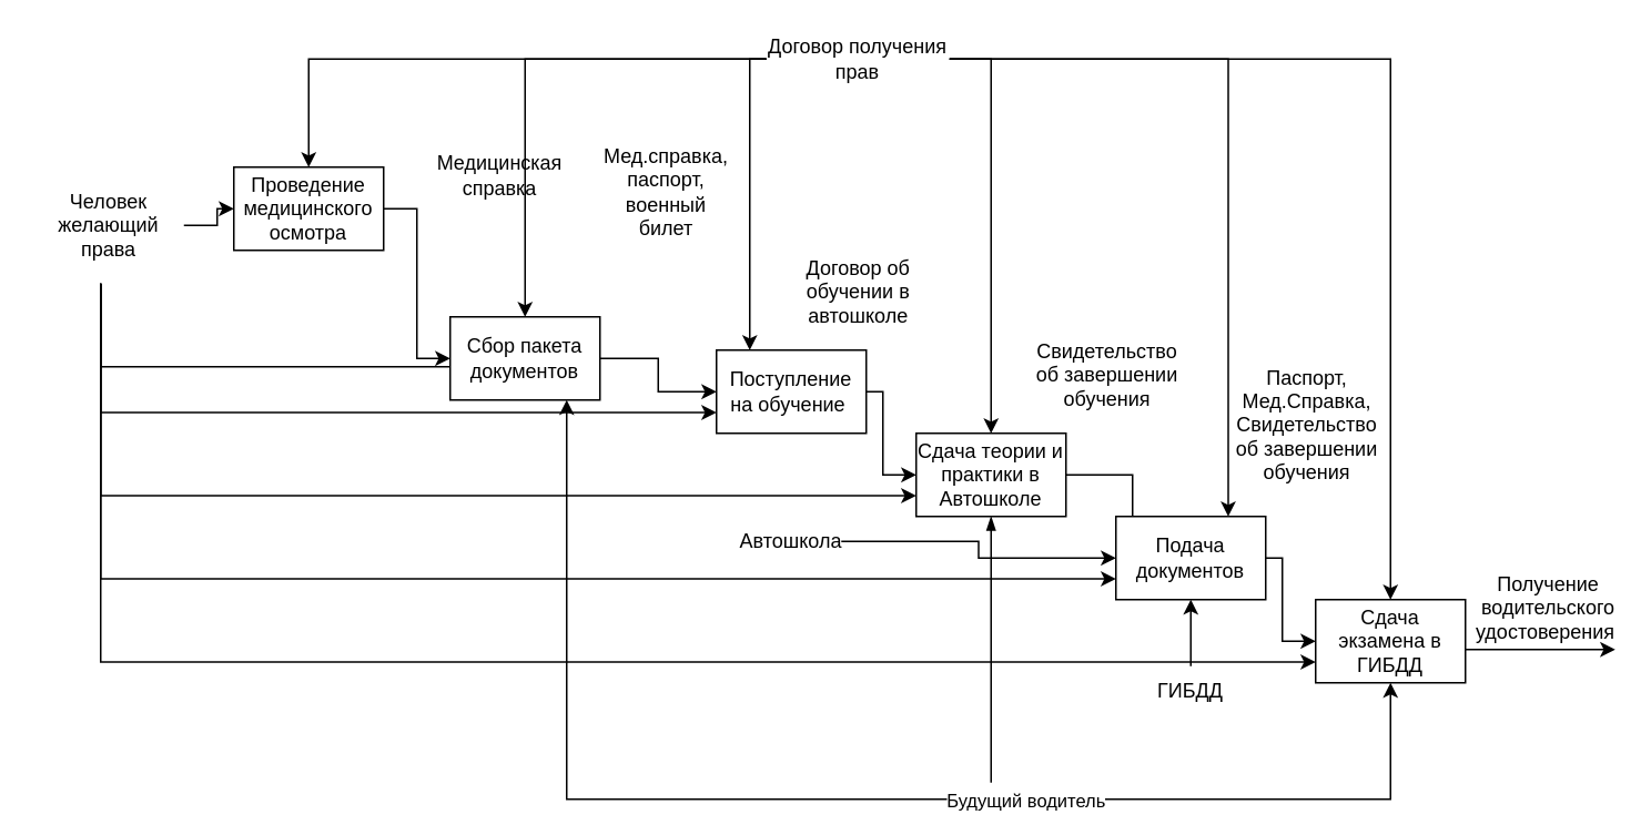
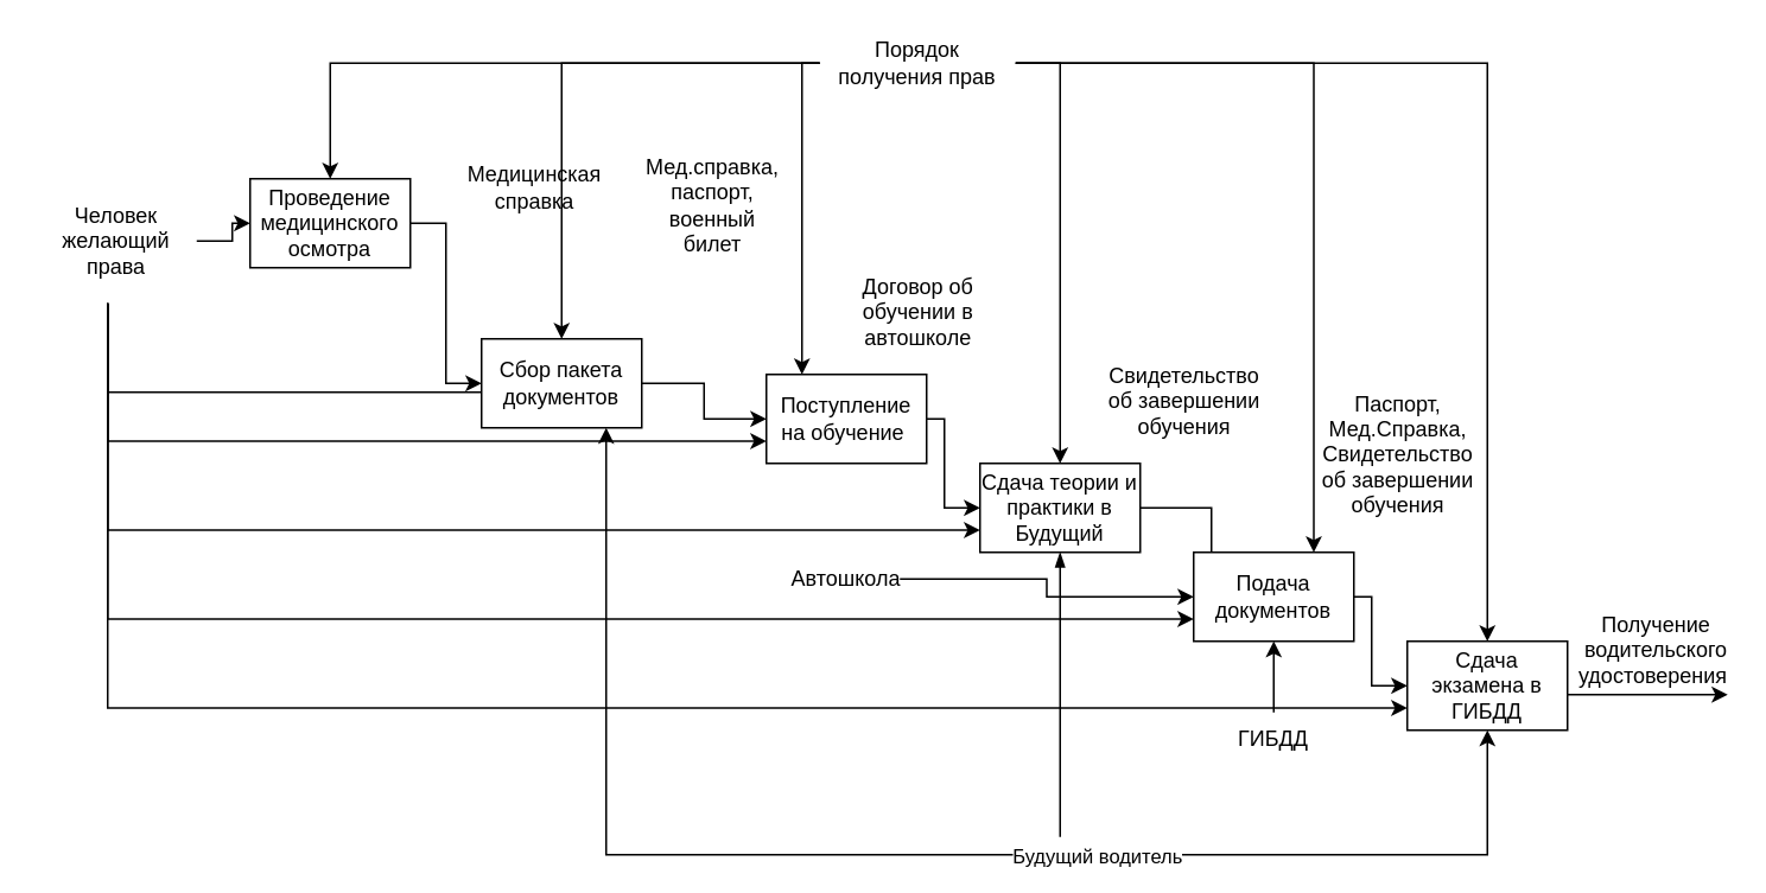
- <mxCell id="35" value="Договор получения прав" style="text;html=1;strokeColor=none;fillColor=none;align=center;verticalAlign=middle;whiteSpace=wrap;rounded=0;" parent="1" vertex="1"><mxGeometry x="460" y="20" width="110" height="30" as="geometry" /></mxCell>
+ <mxCell id="35" value="Порядок получения прав" style="text;html=1;strokeColor=none;fillColor=none;align=center;verticalAlign=middle;whiteSpace=wrap;rounded=0;" parent="1" vertex="1"><mxGeometry x="460" y="20" width="110" height="30" as="geometry" /></mxCell>
- <mxCell id="18" value="Сдача теории и практики в Автошколе" style="rounded=0;whiteSpace=wrap;html=1;" parent="1" vertex="1"><mxGeometry x="550" y="260" width="90" height="50" as="geometry" /></mxCell>
+ <mxCell id="18" value="Сдача теории и практики в Будущий" style="rounded=0;whiteSpace=wrap;html=1;" parent="1" vertex="1"><mxGeometry x="550" y="260" width="90" height="50" as="geometry" /></mxCell>
